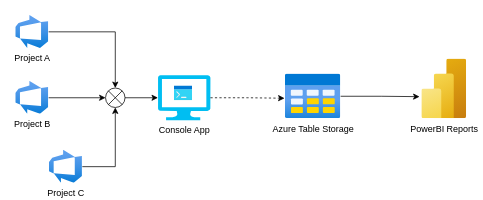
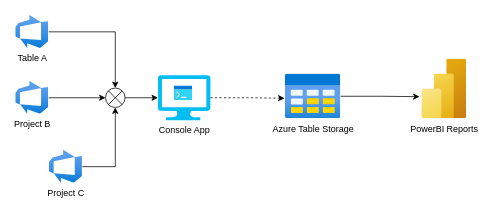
- <mxCell id="3" value="Project A" style="image;aspect=fixed;html=1;points=[];align=center;fontSize=12;image=img/lib/azure2/devops/Azure_DevOps.svg;" vertex="1" parent="1"><mxGeometry x="20" y="20" width="44" height="44" as="geometry" /></mxCell>
+ <mxCell id="3" value="Table A" style="image;aspect=fixed;html=1;points=[];align=center;fontSize=12;image=img/lib/azure2/devops/Azure_DevOps.svg;" vertex="1" parent="1"><mxGeometry x="20" y="20" width="44" height="44" as="geometry" /></mxCell>
